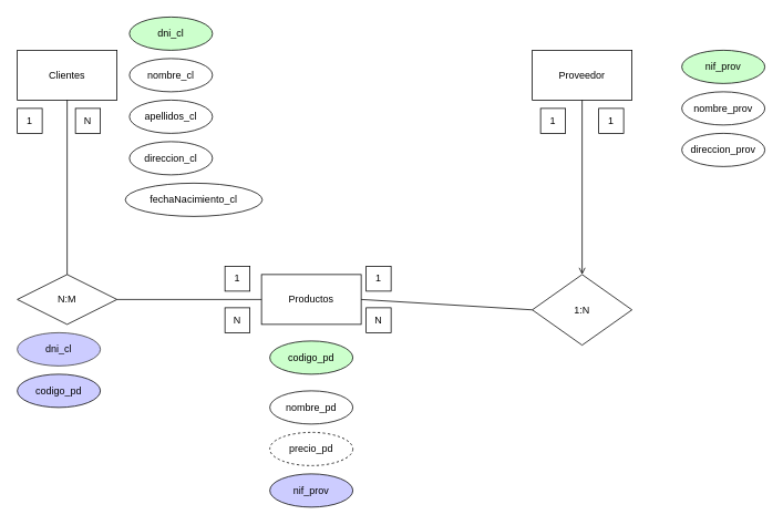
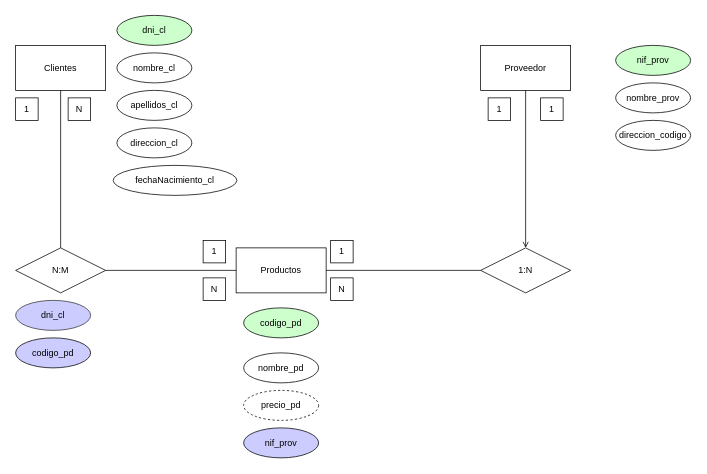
- <mxCell id="29" value="direccion_prov&lt;br&gt;" style="ellipse;whiteSpace=wrap;html=1;align=center;" parent="1" vertex="1"><mxGeometry x="820" y="160" width="100" height="40" as="geometry" /></mxCell>
+ <mxCell id="29" value="direccion_codigo&lt;br&gt;" style="ellipse;whiteSpace=wrap;html=1;align=center;" parent="1" vertex="1"><mxGeometry x="820" y="160" width="100" height="40" as="geometry" /></mxCell>
- <mxCell id="12" value="1:N" style="shape=rhombus;perimeter=rhombusPerimeter;whiteSpace=wrap;html=1;align=center;" parent="1" vertex="1"><mxGeometry x="640" y="330" width="120" height="85" as="geometry" /></mxCell>
+ <mxCell id="12" value="1:N" style="shape=rhombus;perimeter=rhombusPerimeter;whiteSpace=wrap;html=1;align=center;" parent="1" vertex="1"><mxGeometry x="640" y="330" width="120" height="60" as="geometry" /></mxCell>
